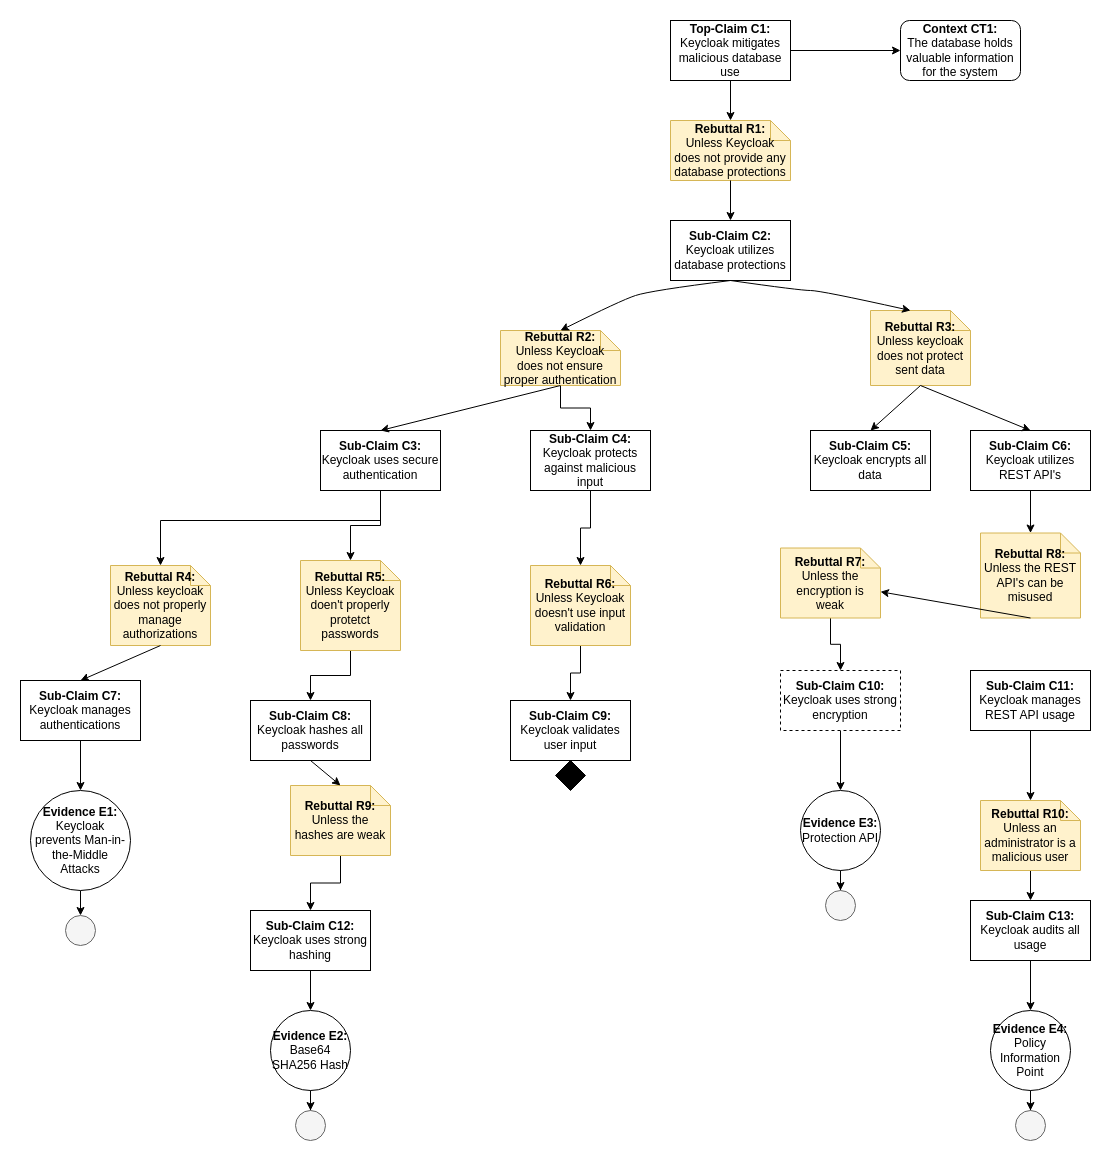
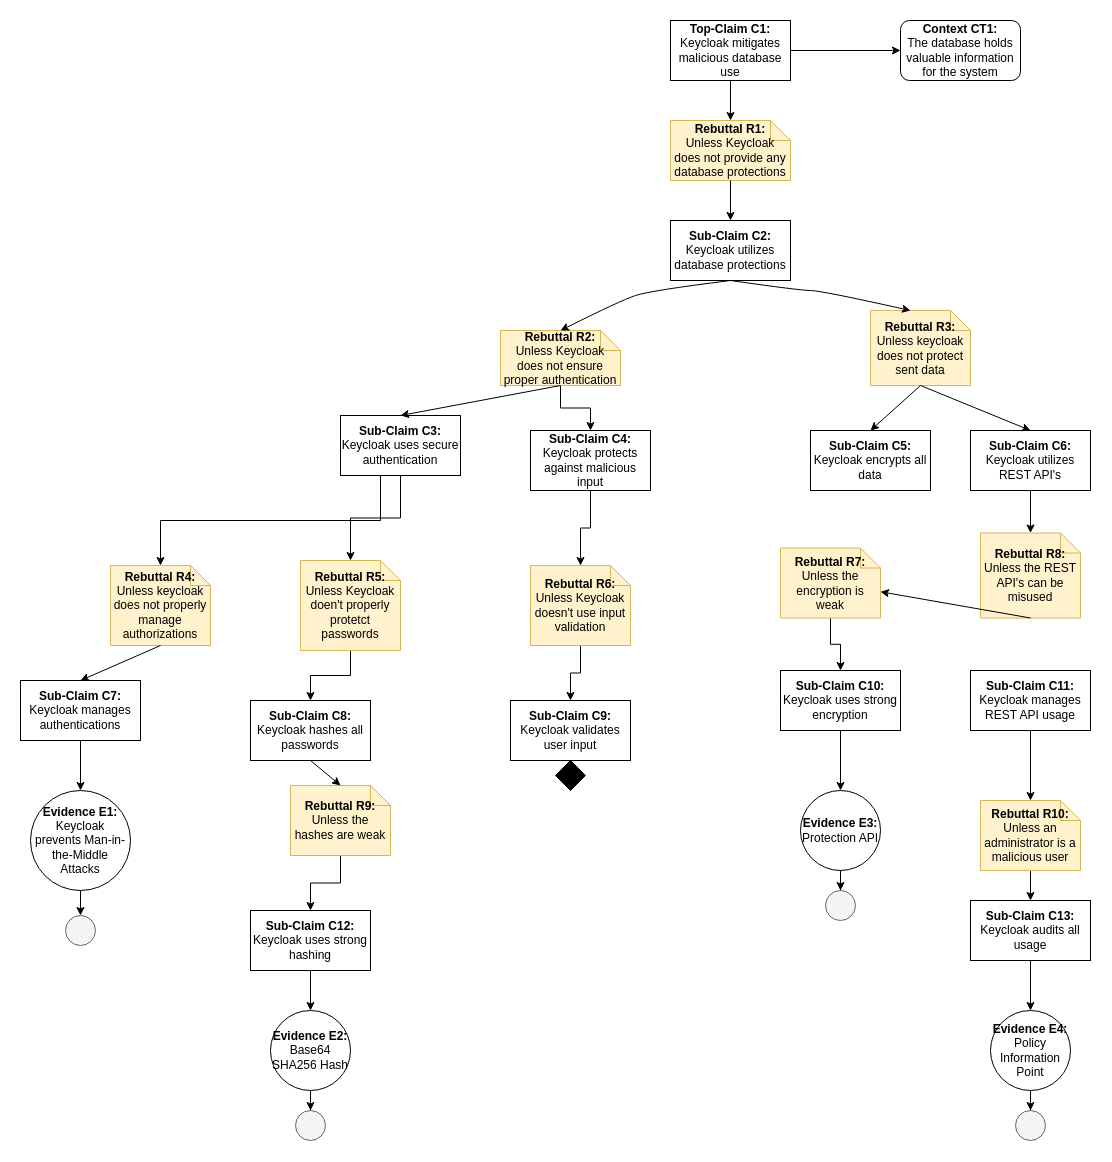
- <mxCell id="17" value="&lt;div&gt;&lt;b&gt;Sub-Claim C3:&lt;/b&gt;&lt;/div&gt;&lt;div&gt;Keycloak uses secure authentication&lt;br&gt;&lt;/div&gt;" style="rounded=0;whiteSpace=wrap;html=1;" vertex="1" parent="1"><mxGeometry x="320" y="430" width="120" height="60" as="geometry" /></mxCell>
+ <mxCell id="17" value="&lt;div&gt;&lt;b&gt;Sub-Claim C3:&lt;/b&gt;&lt;/div&gt;&lt;div&gt;Keycloak uses secure authentication&lt;br&gt;&lt;/div&gt;" style="rounded=0;whiteSpace=wrap;html=1;" vertex="1" parent="1"><mxGeometry x="340" y="415" width="120" height="60" as="geometry" /></mxCell>
- <mxCell id="39" value="&lt;div&gt;&lt;b&gt;Sub-Claim C10:&lt;/b&gt;&lt;/div&gt;&lt;div&gt;Keycloak uses strong encryption&lt;br&gt;&lt;/div&gt;" style="rounded=0;whiteSpace=wrap;html=1;dashed=1;" vertex="1" parent="1"><mxGeometry x="780" y="670" width="120" height="60" as="geometry" /></mxCell>
+ <mxCell id="39" value="&lt;div&gt;&lt;b&gt;Sub-Claim C10:&lt;/b&gt;&lt;/div&gt;&lt;div&gt;Keycloak uses strong encryption&lt;br&gt;&lt;/div&gt;" style="rounded=0;whiteSpace=wrap;html=1;" vertex="1" parent="1"><mxGeometry x="780" y="670" width="120" height="60" as="geometry" /></mxCell>
